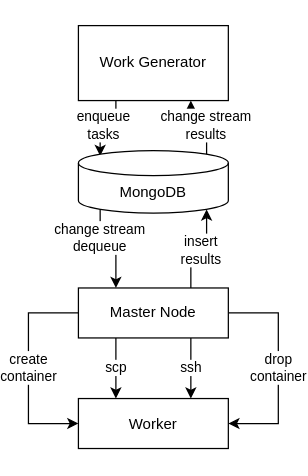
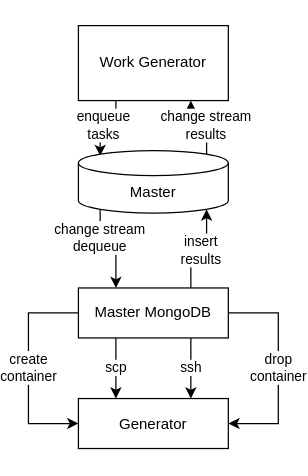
- <mxCell id="6" value="MongoDB" style="shape=cylinder3;whiteSpace=wrap;html=1;boundedLbl=1;backgroundOutline=1;size=10;" vertex="1" parent="1"><mxGeometry x="60" y="120" width="120" height="50" as="geometry" /></mxCell>
+ <mxCell id="6" value="Master" style="shape=cylinder3;whiteSpace=wrap;html=1;boundedLbl=1;backgroundOutline=1;size=10;" vertex="1" parent="1"><mxGeometry x="60" y="120" width="120" height="50" as="geometry" /></mxCell>
- <mxCell id="12" value="Master Node" style="rounded=0;whiteSpace=wrap;html=1;" vertex="1" parent="1"><mxGeometry x="60" y="230" width="120" height="40" as="geometry" /></mxCell>
+ <mxCell id="12" value="Master MongoDB" style="rounded=0;whiteSpace=wrap;html=1;" vertex="1" parent="1"><mxGeometry x="60" y="230" width="120" height="40" as="geometry" /></mxCell>
- <mxCell id="13" value="Worker" style="rounded=0;whiteSpace=wrap;html=1;" vertex="1" parent="1"><mxGeometry x="60" y="318.5" width="120" height="40" as="geometry" /></mxCell>
+ <mxCell id="13" value="Generator" style="rounded=0;whiteSpace=wrap;html=1;" vertex="1" parent="1"><mxGeometry x="60" y="318.5" width="120" height="40" as="geometry" /></mxCell>
